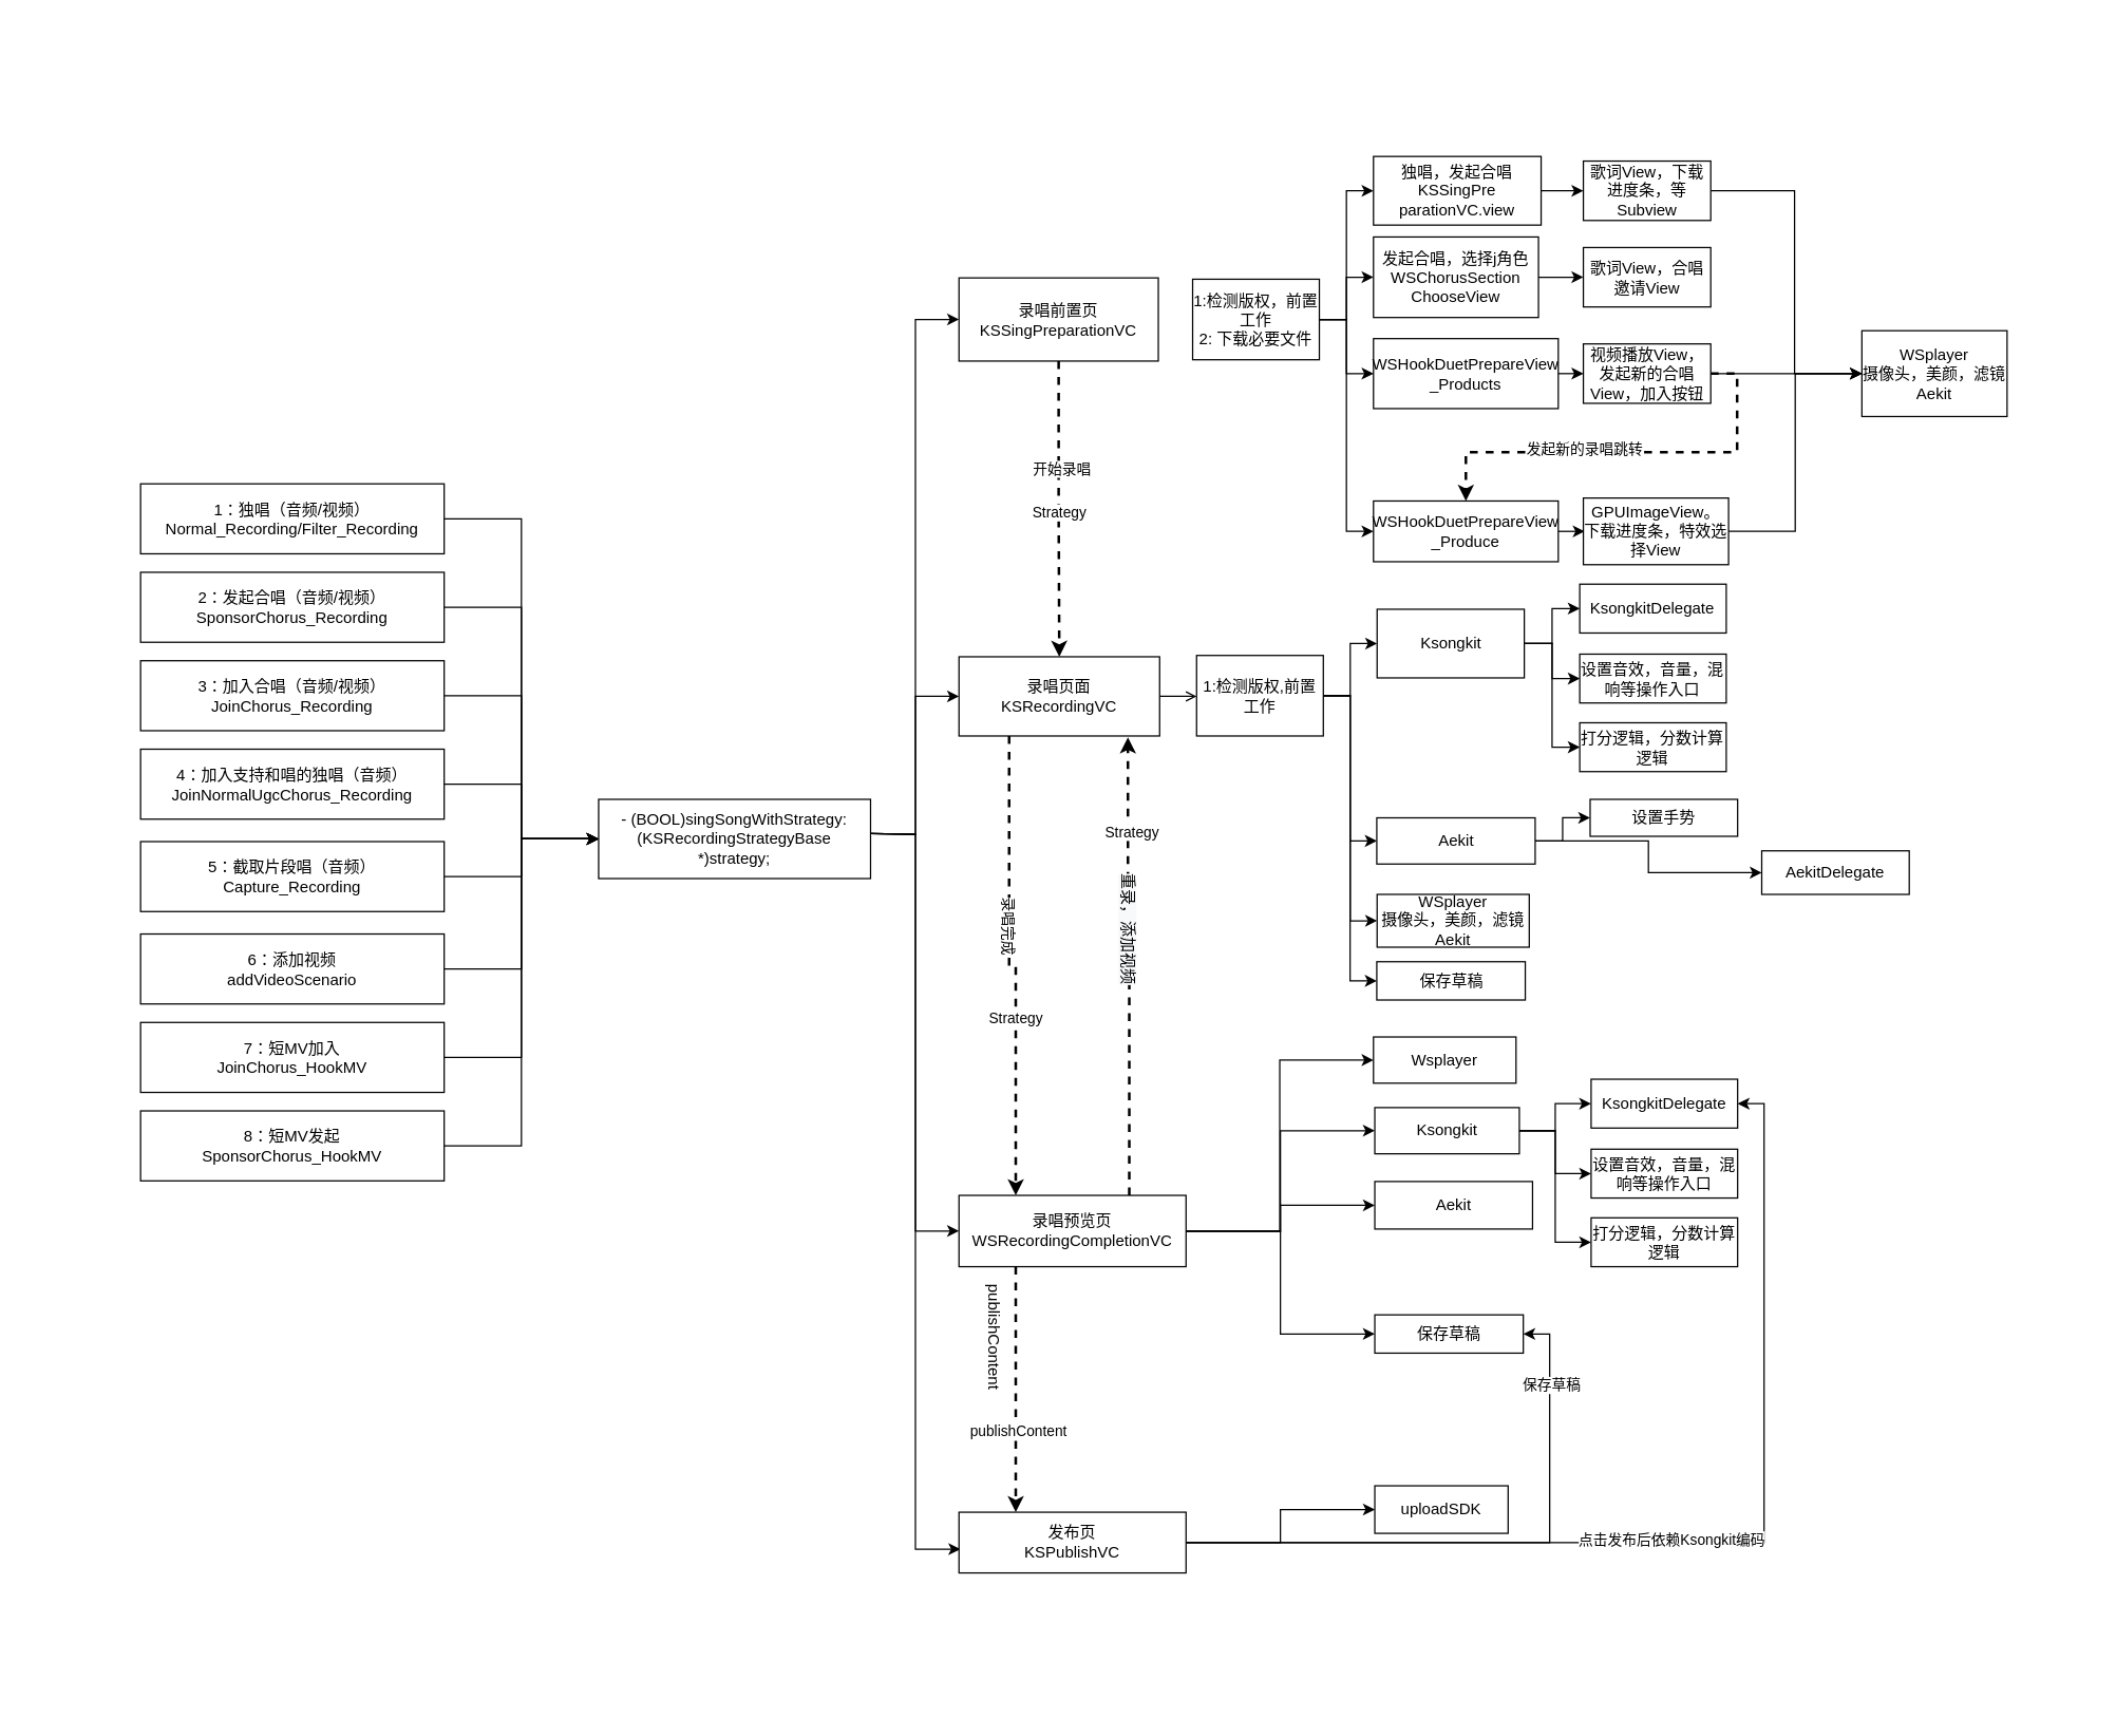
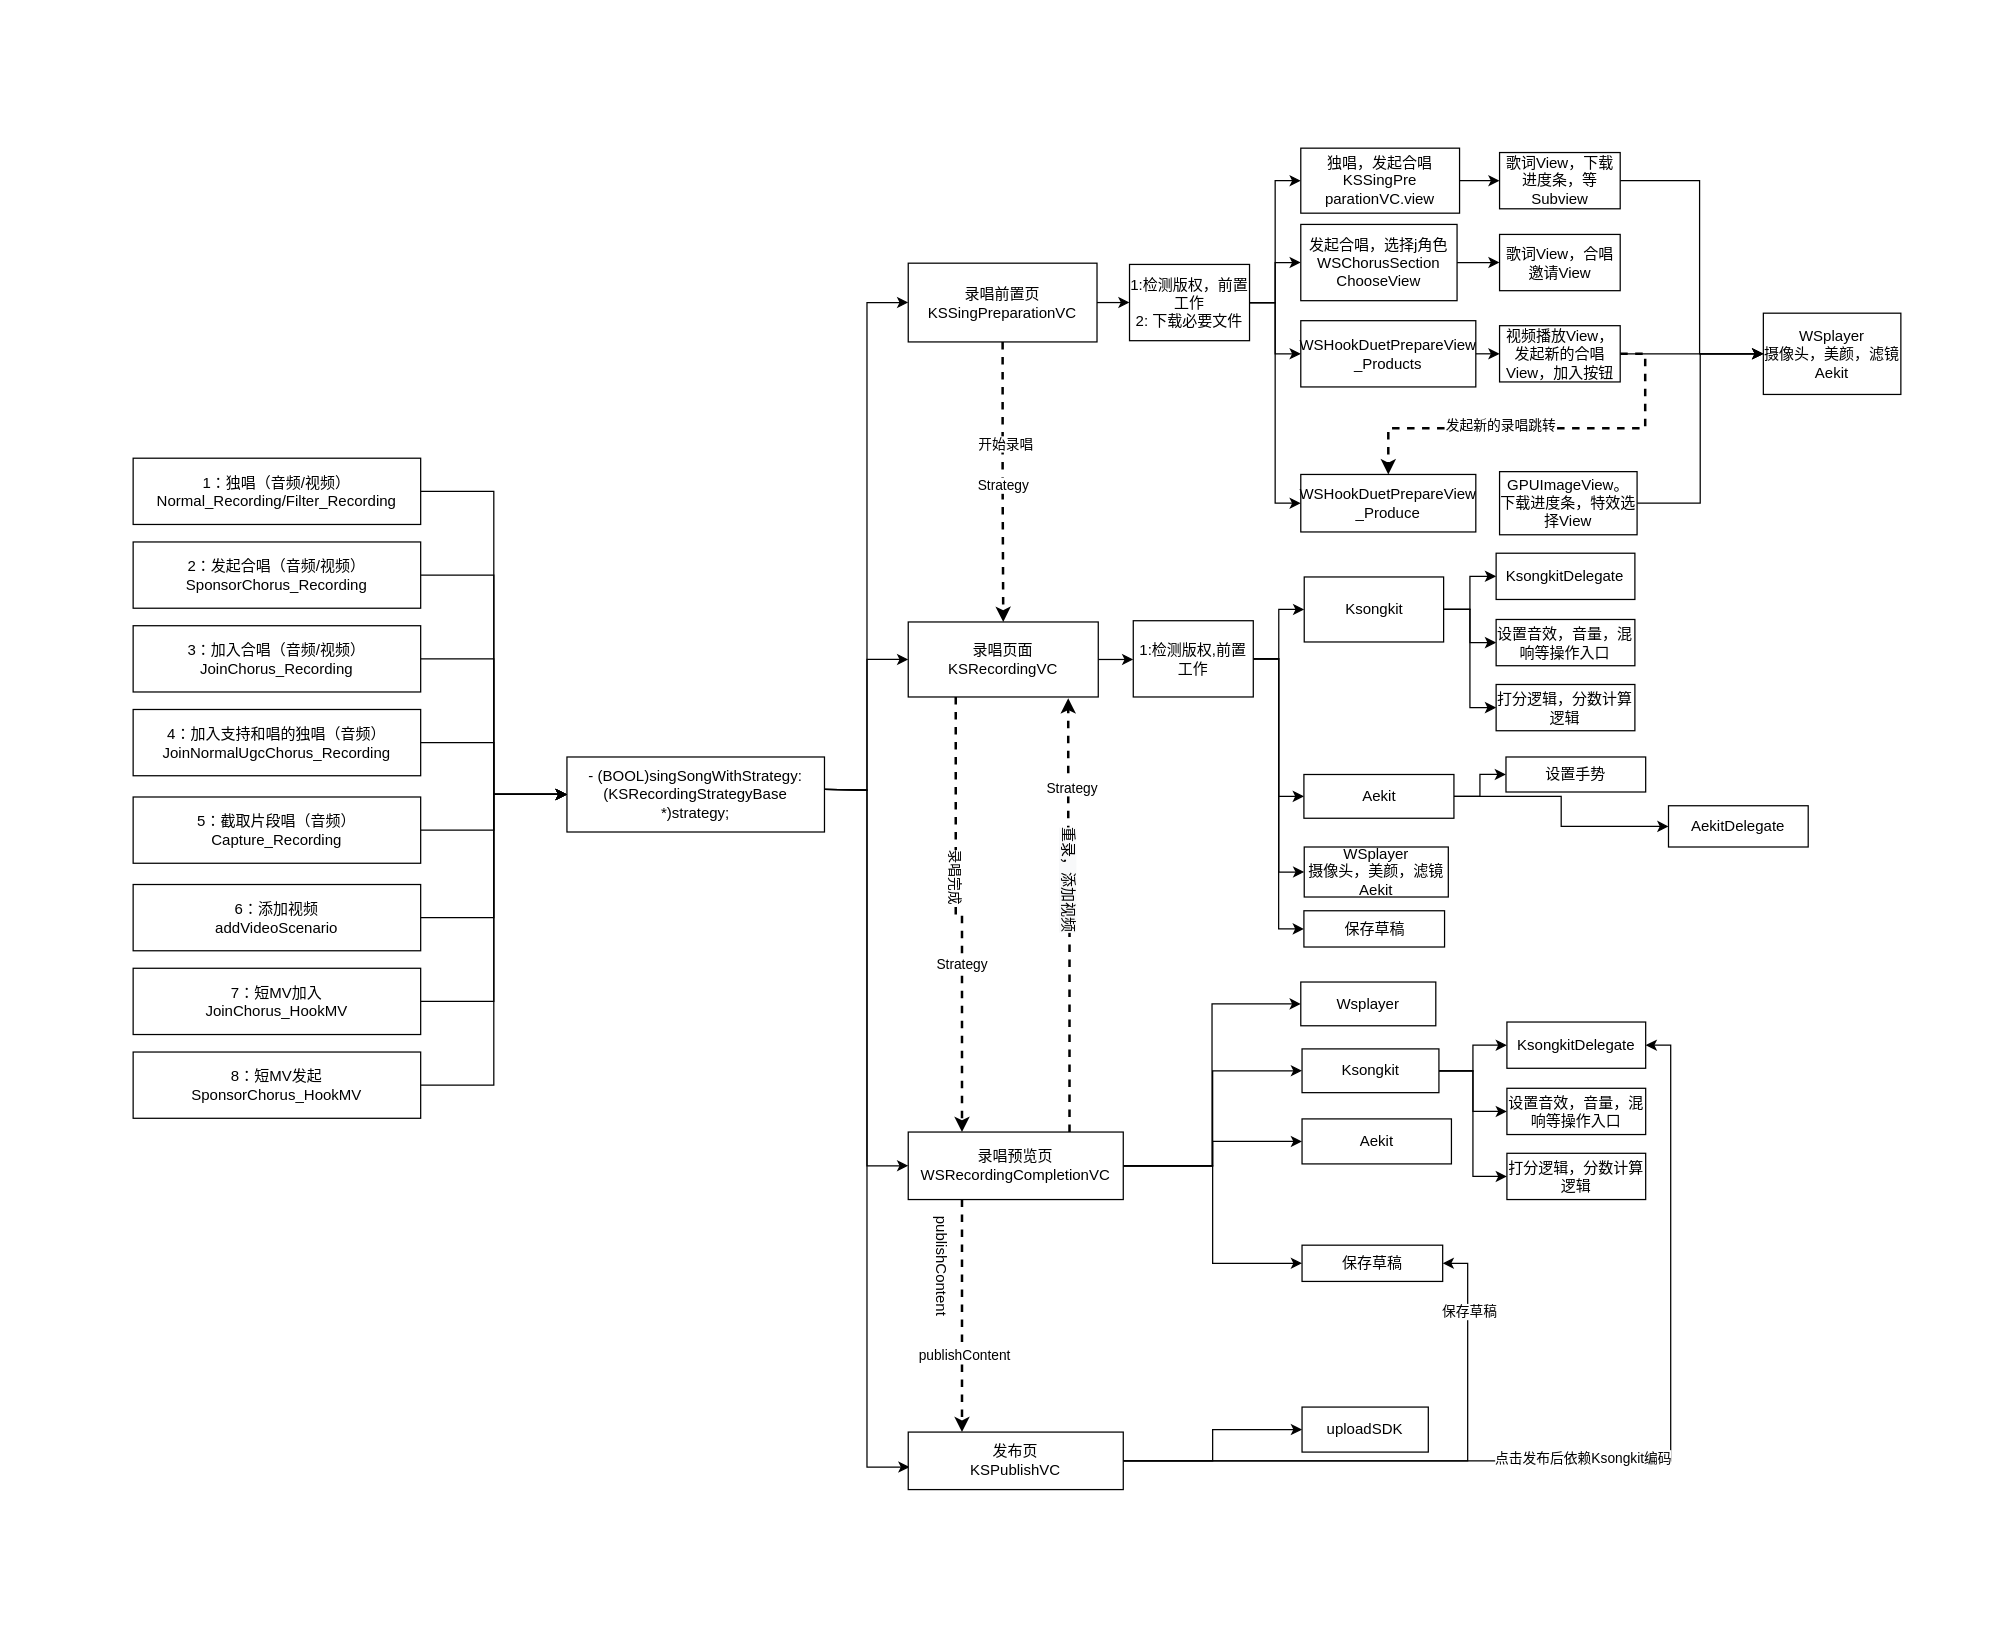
+ <mxCell id="7" style="edgeStyle=orthogonalEdgeStyle;rounded=0;orthogonalLoop=1;jettySize=auto;html=1;exitX=1;exitY=0.5;exitDx=0;exitDy=0;entryX=0;entryY=0.5;entryDx=0;entryDy=0;" edge="1" parent="1" source="11" target="39"><mxGeometry relative="1" as="geometry" /></mxCell>
- <mxCell id="46" value="" style="edgeStyle=orthogonalEdgeStyle;rounded=0;orthogonalLoop=1;jettySize=auto;html=1;" edge="1" parent="1" source="47" target="81"><mxGeometry relative="1" as="geometry" /></mxCell>
- <mxCell id="12" style="edgeStyle=orthogonalEdgeStyle;rounded=0;orthogonalLoop=1;jettySize=auto;html=1;exitX=1;exitY=0.5;exitDx=0;exitDy=0;entryX=0;entryY=0.5;entryDx=0;entryDy=0;endArrow=open;" edge="1" parent="1" source="18" target="53"><mxGeometry relative="1" as="geometry" /></mxCell>
+ <mxCell id="12" style="edgeStyle=orthogonalEdgeStyle;rounded=0;orthogonalLoop=1;jettySize=auto;html=1;exitX=1;exitY=0.5;exitDx=0;exitDy=0;entryX=0;entryY=0.5;entryDx=0;entryDy=0;" edge="1" parent="1" source="18" target="53"><mxGeometry relative="1" as="geometry" /></mxCell>
